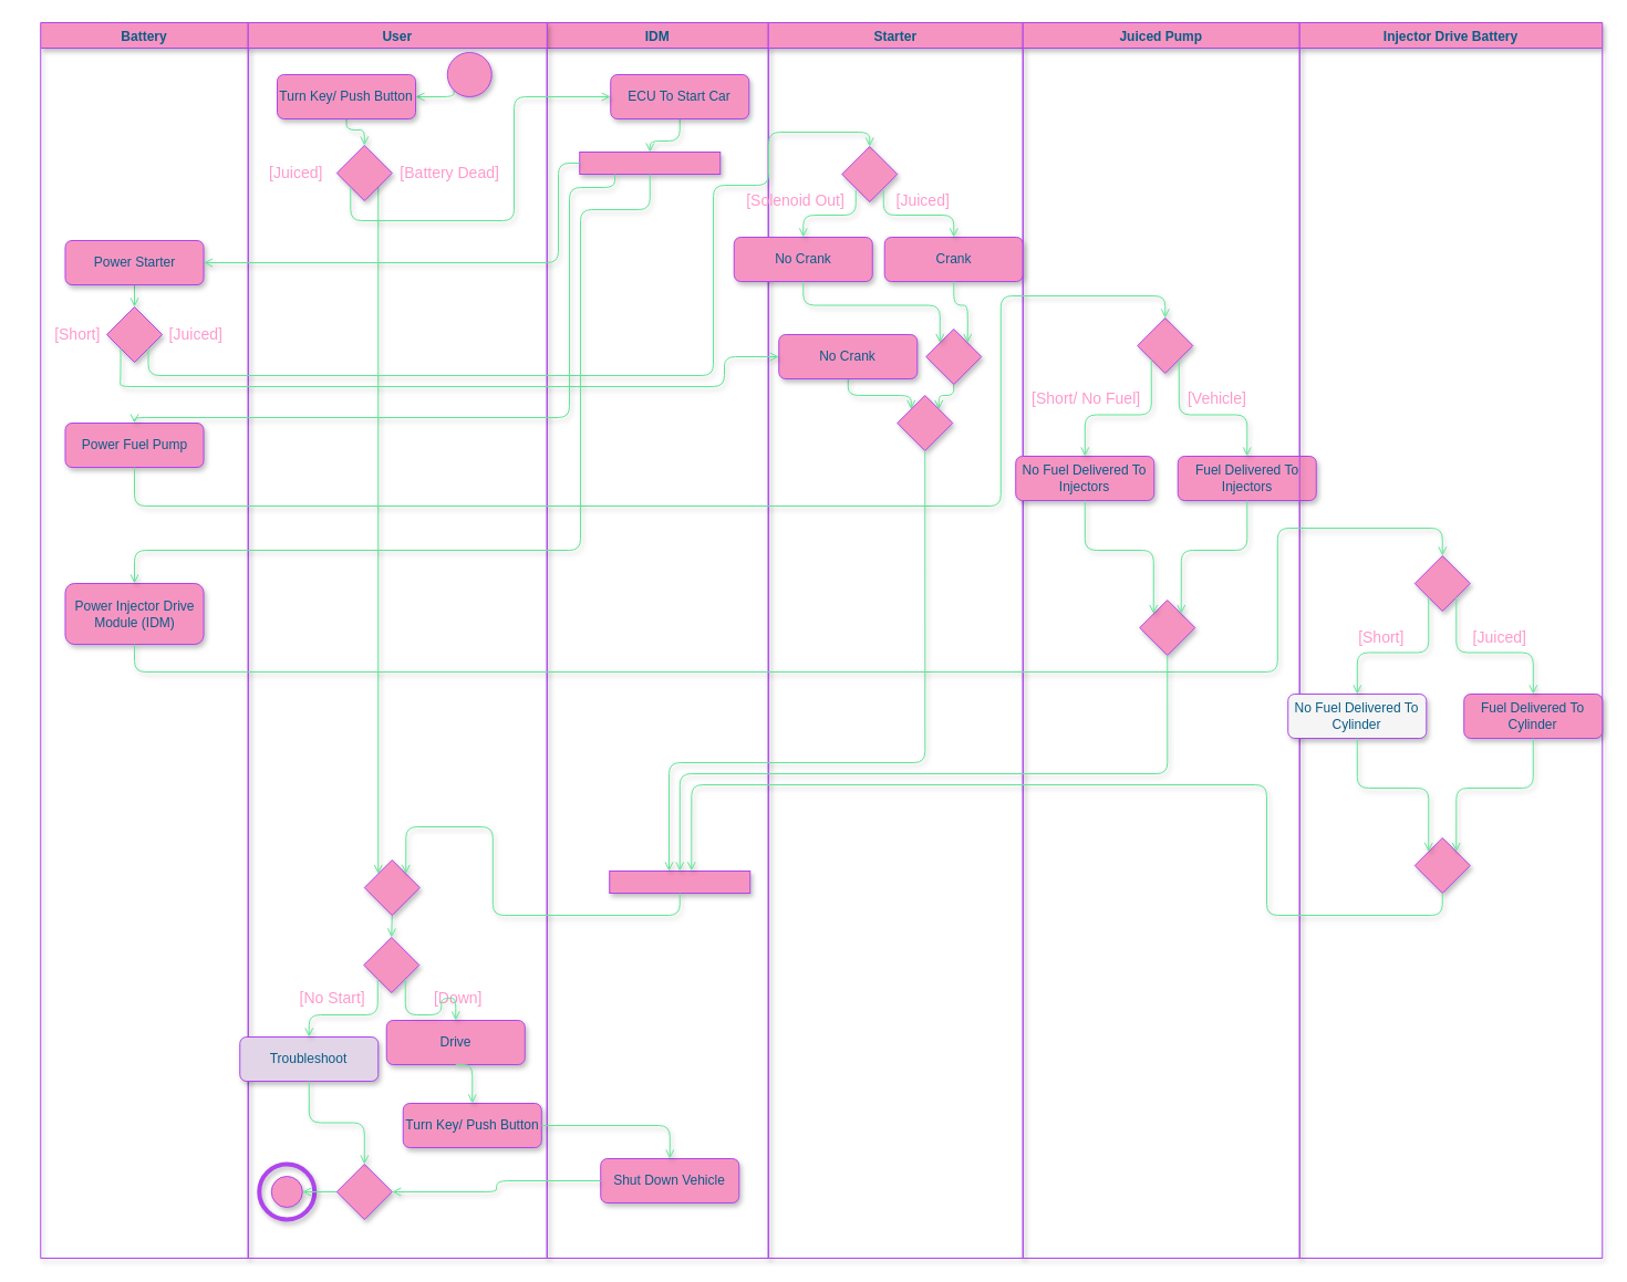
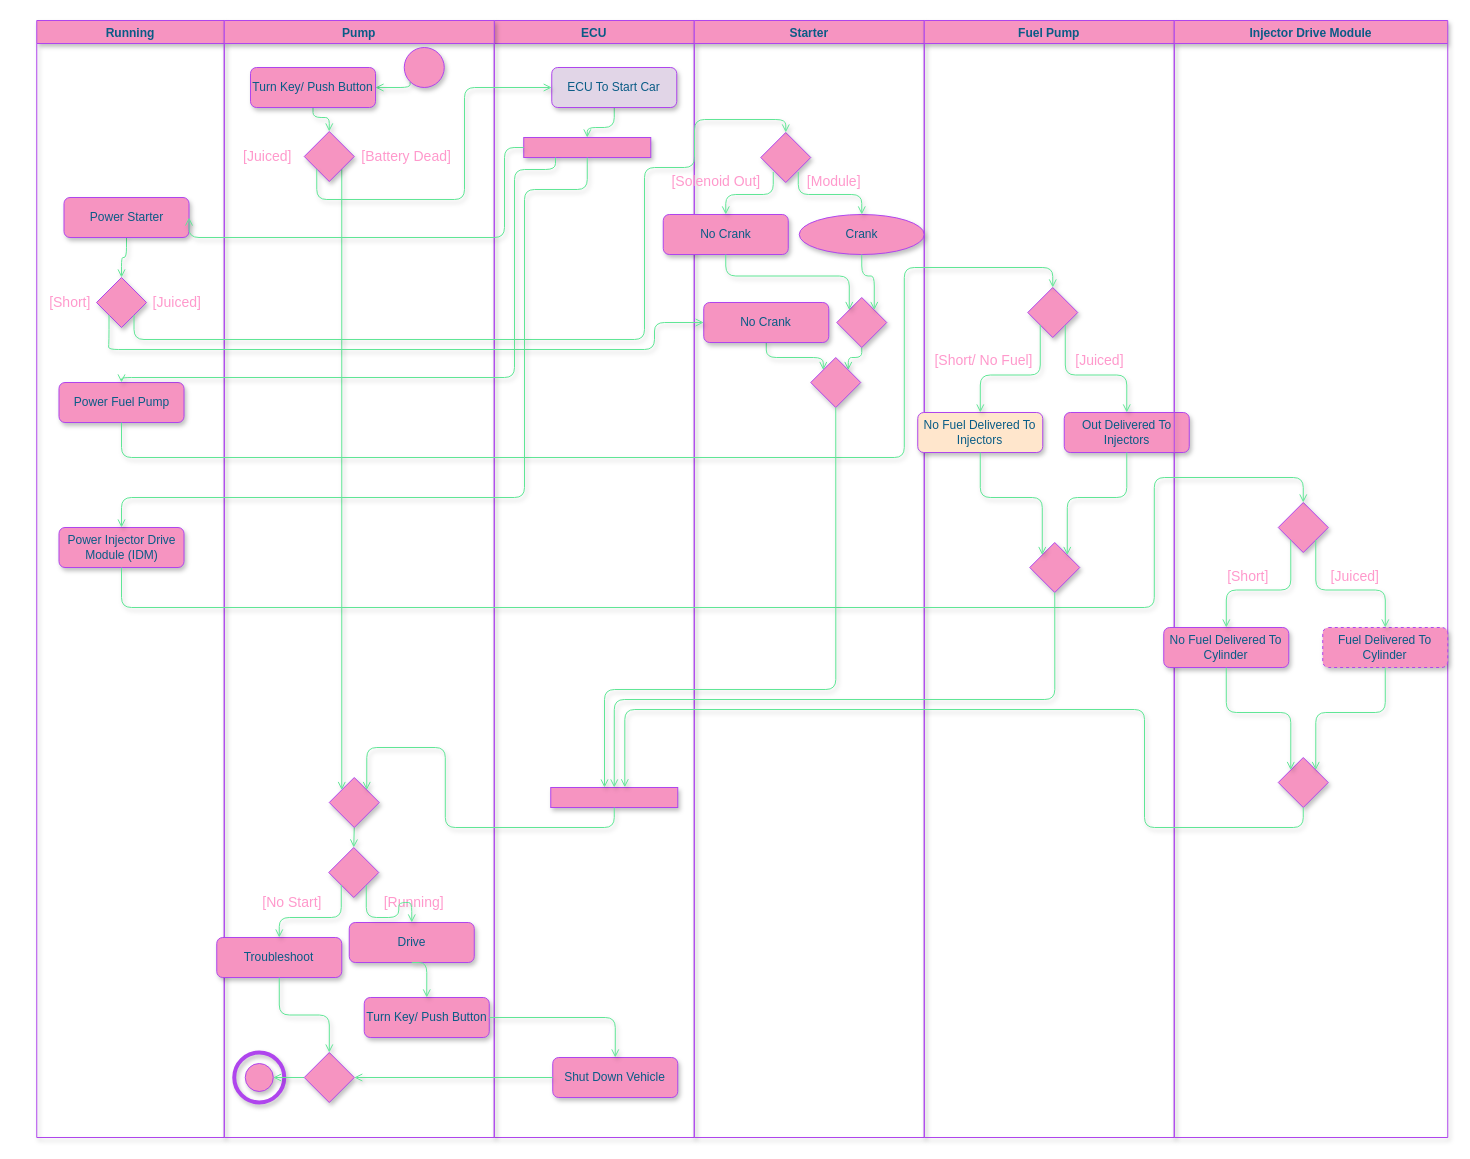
- <mxCell id="2" value="Battery" style="swimlane;fillColor=#F694C1;strokeColor=#AF45ED;fontColor=#095C86;shadow=1;" parent="1" vertex="1"><mxGeometry x="36.25" y="20" width="187.5" height="1117" as="geometry" /></mxCell>
+ <mxCell id="2" value="Running" style="swimlane;fillColor=#F694C1;strokeColor=#AF45ED;fontColor=#095C86;shadow=1;" parent="1" vertex="1"><mxGeometry x="36.25" y="20" width="187.5" height="1117" as="geometry" /></mxCell>
- <mxCell id="29" value="User" style="swimlane;fillColor=#F694C1;strokeColor=#AF45ED;fontColor=#095C86;shadow=1;" parent="1" vertex="1"><mxGeometry x="223.75" y="20" width="270" height="1117" as="geometry" /></mxCell>
+ <mxCell id="29" value="Pump" style="swimlane;fillColor=#F694C1;strokeColor=#AF45ED;fontColor=#095C86;shadow=1;" parent="1" vertex="1"><mxGeometry x="223.75" y="20" width="270" height="1117" as="geometry" /></mxCell>
- <mxCell id="9" value="IDM" style="swimlane;fillColor=#F694C1;strokeColor=#AF45ED;fontColor=#095C86;startSize=23;shadow=1;" parent="1" vertex="1"><mxGeometry x="493.75" y="20" width="200" height="1117" as="geometry" /></mxCell>
+ <mxCell id="9" value="ECU" style="swimlane;fillColor=#F694C1;strokeColor=#AF45ED;fontColor=#095C86;startSize=23;shadow=1;" parent="1" vertex="1"><mxGeometry x="493.75" y="20" width="200" height="1117" as="geometry" /></mxCell>
- <mxCell id="56" value="Juiced Pump" style="swimlane;fillColor=#F694C1;strokeColor=#AF45ED;fontColor=#095C86;startSize=23;shadow=1;" parent="1" vertex="1"><mxGeometry x="923.75" y="20" width="250" height="1117" as="geometry" /></mxCell>
+ <mxCell id="56" value="Fuel Pump" style="swimlane;fillColor=#F694C1;strokeColor=#AF45ED;fontColor=#095C86;startSize=23;shadow=1;" parent="1" vertex="1"><mxGeometry x="923.75" y="20" width="250" height="1117" as="geometry" /></mxCell>
- <mxCell id="68" value="Injector Drive Battery" style="swimlane;fillColor=#F694C1;strokeColor=#AF45ED;fontColor=#095C86;startSize=23;shadow=1;" parent="1" vertex="1"><mxGeometry x="1173.75" y="20" width="273.5" height="1117" as="geometry" /></mxCell>
+ <mxCell id="68" value="Injector Drive Module" style="swimlane;fillColor=#F694C1;strokeColor=#AF45ED;fontColor=#095C86;startSize=23;shadow=1;" parent="1" vertex="1"><mxGeometry x="1173.75" y="20" width="273.5" height="1117" as="geometry" /></mxCell>
- <mxCell id="11" value="ECU To Start Car" style="rounded=1;whiteSpace=wrap;html=1;sketch=0;fontColor=#095C86;strokeColor=#AF45ED;fillColor=#F694C1;shadow=1;" parent="9" vertex="1"><mxGeometry x="57.5" y="47" width="125" height="40" as="geometry" /></mxCell>
+ <mxCell id="11" value="ECU To Start Car" style="rounded=1;whiteSpace=wrap;html=1;sketch=0;fontColor=#095C86;strokeColor=#AF45ED;fillColor=#e1d5e7;shadow=1;" parent="9" vertex="1"><mxGeometry x="57.5" y="47" width="125" height="40" as="geometry" /></mxCell>
- <mxCell id="17" value="&lt;font color=&quot;#ff99cc&quot; style=&quot;font-size: 14px&quot;&gt;[Solenoid Out]&amp;nbsp; &amp;nbsp; &amp;nbsp; &amp;nbsp; &amp;nbsp; &amp;nbsp; [Juiced]&lt;/font&gt;" style="text;html=1;strokeColor=none;fillColor=none;align=center;verticalAlign=middle;whiteSpace=wrap;rounded=0;sketch=0;fontColor=#095C86;shadow=1;" parent="15" vertex="1"><mxGeometry x="-33" y="151" width="210" height="20" as="geometry" /></mxCell>
+ <mxCell id="17" value="&lt;font color=&quot;#ff99cc&quot; style=&quot;font-size: 14px&quot;&gt;[Solenoid Out]&amp;nbsp; &amp;nbsp; &amp;nbsp; &amp;nbsp; &amp;nbsp; &amp;nbsp; [Module]&lt;/font&gt;" style="text;html=1;strokeColor=none;fillColor=none;align=center;verticalAlign=middle;whiteSpace=wrap;rounded=0;sketch=0;fontColor=#095C86;shadow=1;" parent="15" vertex="1"><mxGeometry x="-33" y="151" width="210" height="20" as="geometry" /></mxCell>
- <mxCell id="20" value="Crank" style="rounded=1;whiteSpace=wrap;html=1;sketch=0;fontColor=#095C86;strokeColor=#AF45ED;fillColor=#F694C1;shadow=1;" parent="15" vertex="1"><mxGeometry x="105" y="194" width="125" height="40" as="geometry" /></mxCell>
+ <mxCell id="20" value="Crank" style="ellipse;whiteSpace=wrap;html=1;sketch=0;fontColor=#095C86;strokeColor=#AF45ED;fillColor=#F694C1;shadow=1;" parent="15" vertex="1"><mxGeometry x="105" y="194" width="125" height="40" as="geometry" /></mxCell>
- <mxCell id="4" value="Power Starter" style="rounded=1;whiteSpace=wrap;html=1;sketch=0;fontColor=#095C86;strokeColor=#AF45ED;fillColor=#F694C1;shadow=1;" parent="2" vertex="1"><mxGeometry x="22.25" y="197" width="125" height="40" as="geometry" /></mxCell>
+ <mxCell id="4" value="Power Starter" style="rounded=1;whiteSpace=wrap;html=1;sketch=0;fontColor=#095C86;strokeColor=#AF45ED;fillColor=#F694C1;shadow=1;" parent="2" vertex="1"><mxGeometry x="27.25" y="177" width="125" height="40" as="geometry" /></mxCell>
- <mxCell id="58" value="&lt;font color=&quot;#ff99cc&quot; style=&quot;font-size: 14px&quot;&gt;[Short/ No Fuel]&amp;nbsp; &amp;nbsp; &amp;nbsp; &amp;nbsp; &amp;nbsp; &amp;nbsp;[Vehicle]&lt;/font&gt;" style="text;html=1;strokeColor=none;fillColor=none;align=center;verticalAlign=middle;whiteSpace=wrap;rounded=0;sketch=0;fontColor=#095C86;shadow=1;" parent="56" vertex="1"><mxGeometry x="-10" y="330" width="230" height="20" as="geometry" /></mxCell>
+ <mxCell id="58" value="&lt;font color=&quot;#ff99cc&quot; style=&quot;font-size: 14px&quot;&gt;[Short/ No Fuel]&amp;nbsp; &amp;nbsp; &amp;nbsp; &amp;nbsp; &amp;nbsp; &amp;nbsp;[Juiced]&lt;/font&gt;" style="text;html=1;strokeColor=none;fillColor=none;align=center;verticalAlign=middle;whiteSpace=wrap;rounded=0;sketch=0;fontColor=#095C86;shadow=1;" parent="56" vertex="1"><mxGeometry x="-10" y="330" width="230" height="20" as="geometry" /></mxCell>
- <mxCell id="59" value="No Fuel Delivered To Injectors" style="rounded=1;whiteSpace=wrap;html=1;sketch=0;fontColor=#095C86;strokeColor=#AF45ED;fillColor=#F694C1;shadow=1;" parent="56" vertex="1"><mxGeometry x="-6.5" y="392" width="125" height="40" as="geometry" /></mxCell>
+ <mxCell id="59" value="No Fuel Delivered To Injectors" style="rounded=1;whiteSpace=wrap;html=1;sketch=0;fontColor=#095C86;strokeColor=#AF45ED;fillColor=#ffe6cc;shadow=1;" parent="56" vertex="1"><mxGeometry x="-6.5" y="392" width="125" height="40" as="geometry" /></mxCell>
- <mxCell id="61" value="Fuel Delivered To Injectors" style="rounded=1;whiteSpace=wrap;html=1;sketch=0;fontColor=#095C86;strokeColor=#AF45ED;fillColor=#F694C1;shadow=1;" parent="56" vertex="1"><mxGeometry x="140" y="392" width="125" height="40" as="geometry" /></mxCell>
+ <mxCell id="61" value="Out Delivered To Injectors" style="rounded=1;whiteSpace=wrap;html=1;sketch=0;fontColor=#095C86;strokeColor=#AF45ED;fillColor=#F694C1;shadow=1;" parent="56" vertex="1"><mxGeometry x="140" y="392" width="125" height="40" as="geometry" /></mxCell>
- <mxCell id="8" value="Power Injector Drive Module (IDM)" style="rounded=1;whiteSpace=wrap;html=1;sketch=0;fontColor=#095C86;strokeColor=#AF45ED;fillColor=#F694C1;shadow=1;" parent="2" vertex="1"><mxGeometry x="22.25" y="507" width="125" height="55" as="geometry" /></mxCell>
+ <mxCell id="8" value="Power Injector Drive Module (IDM)" style="rounded=1;whiteSpace=wrap;html=1;sketch=0;fontColor=#095C86;strokeColor=#AF45ED;fillColor=#F694C1;shadow=1;" parent="2" vertex="1"><mxGeometry x="22.25" y="507" width="125" height="40" as="geometry" /></mxCell>
- <mxCell id="71" value="No Fuel Delivered To Cylinder" style="rounded=1;whiteSpace=wrap;html=1;sketch=0;fontColor=#095C86;strokeColor=#AF45ED;fillColor=#f5f5f5;shadow=1;" parent="68" vertex="1"><mxGeometry x="-10.5" y="607" width="125" height="40" as="geometry" /></mxCell>
+ <mxCell id="71" value="No Fuel Delivered To Cylinder" style="rounded=1;whiteSpace=wrap;html=1;sketch=0;fontColor=#095C86;strokeColor=#AF45ED;fillColor=#F694C1;shadow=1;" parent="68" vertex="1"><mxGeometry x="-10.5" y="607" width="125" height="40" as="geometry" /></mxCell>
- <mxCell id="73" value="Fuel Delivered To Cylinder" style="rounded=1;whiteSpace=wrap;html=1;sketch=0;fontColor=#095C86;strokeColor=#AF45ED;fillColor=#F694C1;shadow=1;" parent="68" vertex="1"><mxGeometry x="148.5" y="607" width="125" height="40" as="geometry" /></mxCell>
+ <mxCell id="73" value="Fuel Delivered To Cylinder" style="rounded=1;whiteSpace=wrap;html=1;sketch=0;fontColor=#095C86;strokeColor=#AF45ED;fillColor=#F694C1;shadow=1;dashed=1;" parent="68" vertex="1"><mxGeometry x="148.5" y="607" width="125" height="40" as="geometry" /></mxCell>
- <mxCell id="42" value="&lt;font color=&quot;#ff99cc&quot; style=&quot;font-size: 14px&quot;&gt;[No Start]&amp;nbsp; &amp;nbsp; &amp;nbsp; &amp;nbsp; &amp;nbsp; &amp;nbsp; &amp;nbsp; &amp;nbsp; [Down]&lt;/font&gt;" style="text;html=1;strokeColor=none;fillColor=none;align=center;verticalAlign=middle;whiteSpace=wrap;rounded=0;sketch=0;fontColor=#095C86;shadow=1;" parent="29" vertex="1"><mxGeometry x="24.5" y="872" width="210" height="20" as="geometry" /></mxCell>
+ <mxCell id="42" value="&lt;font color=&quot;#ff99cc&quot; style=&quot;font-size: 14px&quot;&gt;[No Start]&amp;nbsp; &amp;nbsp; &amp;nbsp; &amp;nbsp; &amp;nbsp; &amp;nbsp; &amp;nbsp; &amp;nbsp; [Running]&lt;/font&gt;" style="text;html=1;strokeColor=none;fillColor=none;align=center;verticalAlign=middle;whiteSpace=wrap;rounded=0;sketch=0;fontColor=#095C86;shadow=1;" parent="29" vertex="1"><mxGeometry x="24.5" y="872" width="210" height="20" as="geometry" /></mxCell>
- <mxCell id="45" value="Troubleshoot" style="rounded=1;whiteSpace=wrap;html=1;sketch=0;fontColor=#095C86;strokeColor=#AF45ED;fillColor=#e1d5e7;shadow=1;" parent="29" vertex="1"><mxGeometry x="-7.5" y="917" width="125" height="40" as="geometry" /></mxCell>
+ <mxCell id="45" value="Troubleshoot" style="rounded=1;whiteSpace=wrap;html=1;sketch=0;fontColor=#095C86;strokeColor=#AF45ED;fillColor=#F694C1;shadow=1;" parent="29" vertex="1"><mxGeometry x="-7.5" y="917" width="125" height="40" as="geometry" /></mxCell>
- <mxCell id="14" value="Shut Down Vehicle" style="rounded=1;whiteSpace=wrap;html=1;sketch=0;fontColor=#095C86;strokeColor=#AF45ED;fillColor=#F694C1;shadow=1;" parent="9" vertex="1"><mxGeometry x="48.5" y="1027" width="125" height="40" as="geometry" /></mxCell>
+ <mxCell id="14" value="Shut Down Vehicle" style="rounded=1;whiteSpace=wrap;html=1;sketch=0;fontColor=#095C86;strokeColor=#AF45ED;fillColor=#F694C1;shadow=1;" parent="9" vertex="1"><mxGeometry x="58.5" y="1037" width="125" height="40" as="geometry" /></mxCell>
